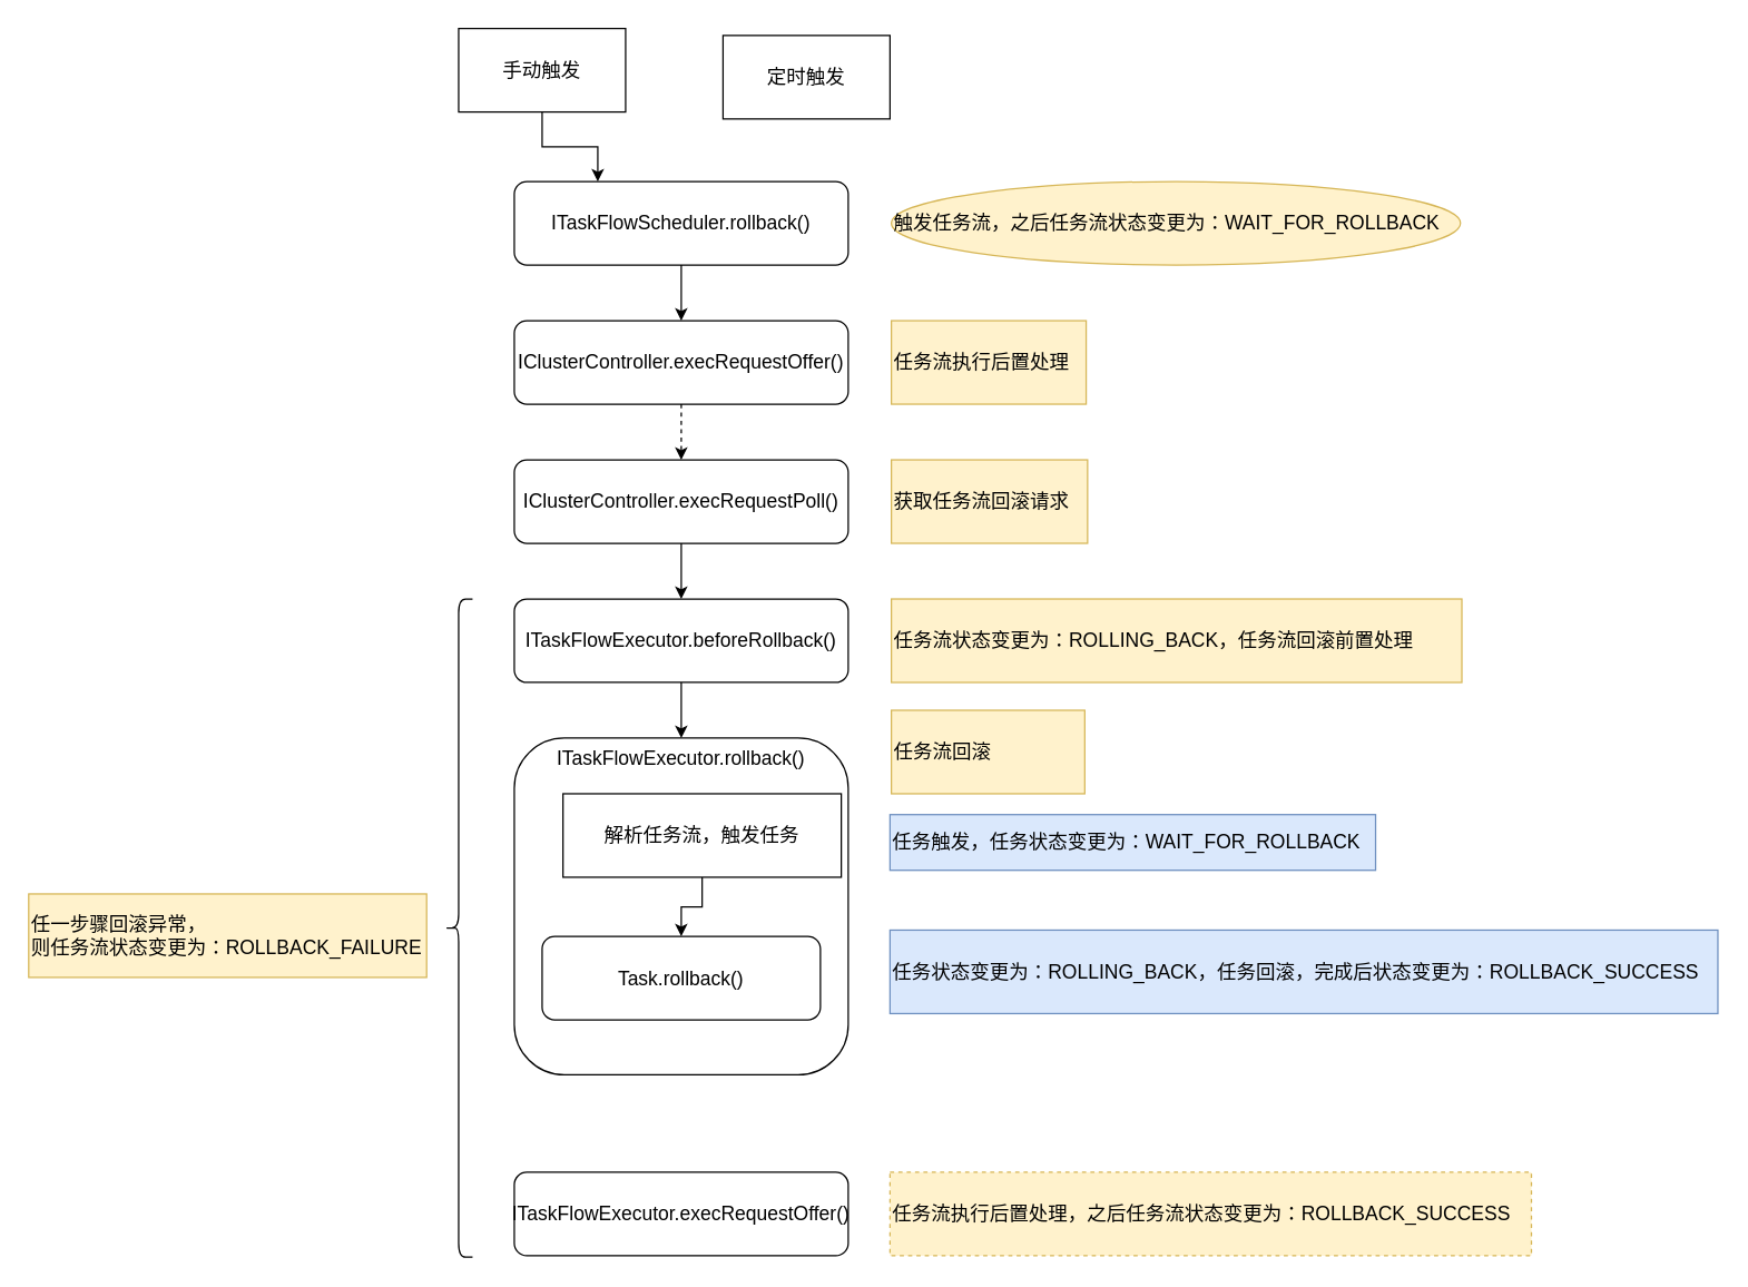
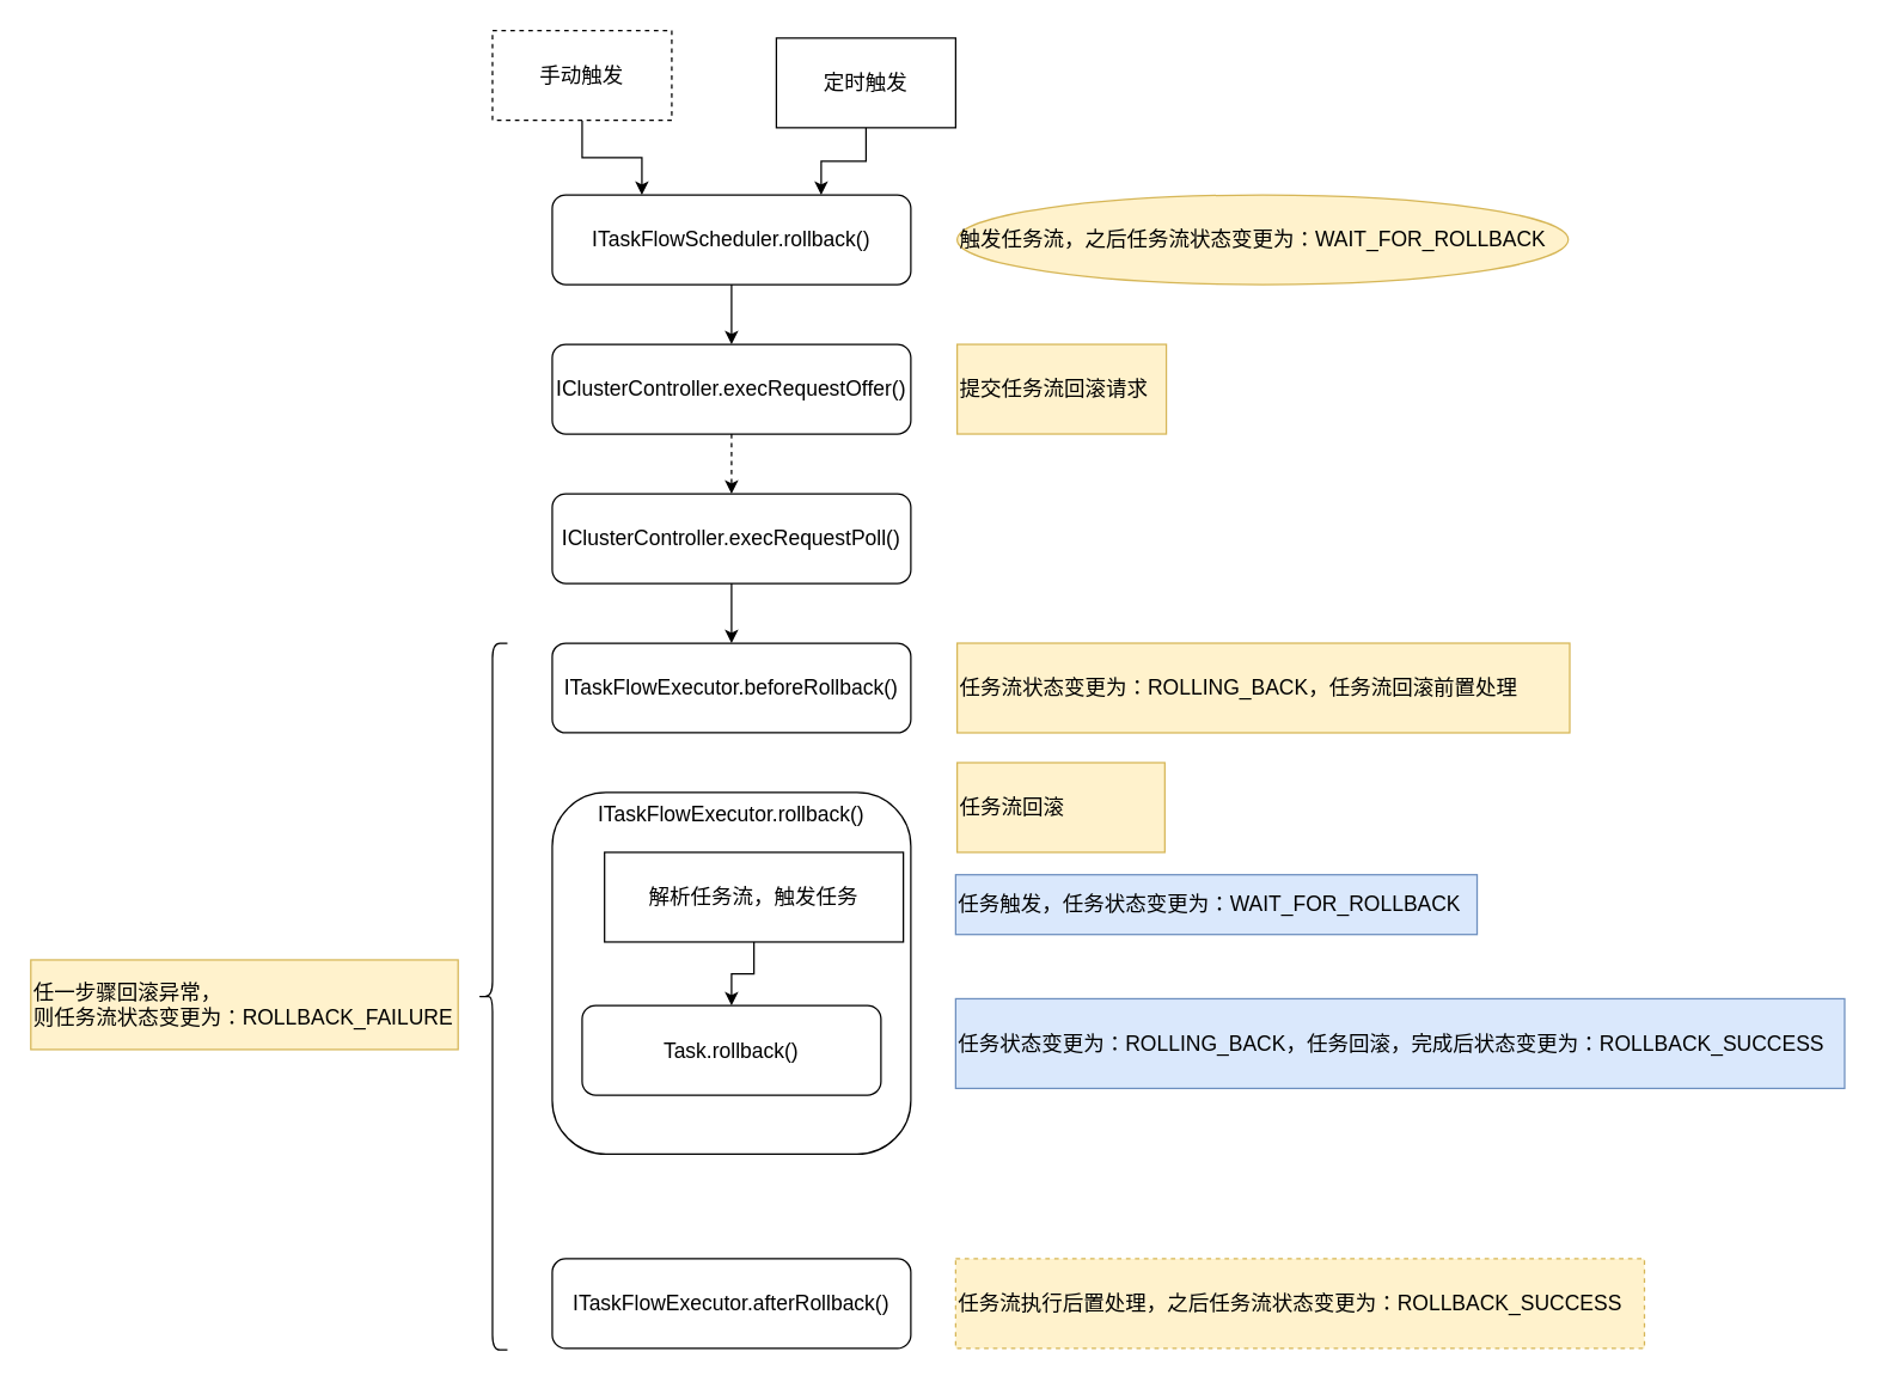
- <mxCell id="6" value="手动触发" style="rounded=0;whiteSpace=wrap;html=1;fontSize=14;spacingRight=0;" parent="1" vertex="1"><mxGeometry x="329" y="20" width="120" height="60" as="geometry" /></mxCell>
+ <mxCell id="6" value="手动触发" style="rounded=0;whiteSpace=wrap;html=1;fontSize=14;spacingRight=0;dashed=1;" parent="1" vertex="1"><mxGeometry x="329" y="20" width="120" height="60" as="geometry" /></mxCell>
+ <mxCell id="3" style="edgeStyle=orthogonalEdgeStyle;rounded=0;orthogonalLoop=1;jettySize=auto;html=1;exitX=0.5;exitY=1;exitDx=0;exitDy=0;entryX=0.75;entryY=0;entryDx=0;entryDy=0;fontSize=14;spacingRight=0;" parent="1" source="4" target="2" edge="1"><mxGeometry relative="1" as="geometry" /></mxCell>
- <mxCell id="16" value="任务流执行后置处理" style="rounded=0;whiteSpace=wrap;html=1;fillColor=#fff2cc;strokeColor=#d6b656;fontSize=14;spacingRight=0;align=left;" parent="1" vertex="1"><mxGeometry x="640" y="230" width="140" height="60" as="geometry" /></mxCell>
+ <mxCell id="16" value="提交任务流回滚请求" style="rounded=0;whiteSpace=wrap;html=1;fillColor=#fff2cc;strokeColor=#d6b656;fontSize=14;spacingRight=0;align=left;" parent="1" vertex="1"><mxGeometry x="640" y="230" width="140" height="60" as="geometry" /></mxCell>
- <mxCell id="17" value="获取任务流回滚请求" style="rounded=0;whiteSpace=wrap;html=1;fillColor=#fff2cc;strokeColor=#d6b656;fontSize=14;spacingRight=0;align=left;" parent="1" vertex="1"><mxGeometry x="640" y="330" width="141" height="60" as="geometry" /></mxCell>
- <mxCell id="12" value="" style="edgeStyle=orthogonalEdgeStyle;rounded=0;orthogonalLoop=1;jettySize=auto;html=1;fontSize=14;spacingRight=0;" parent="1" source="13" target="14" edge="1"><mxGeometry relative="1" as="geometry" /></mxCell>
- <mxCell id="15" value="ITaskFlowExecutor.execRequestOffer()" style="rounded=1;whiteSpace=wrap;html=1;fontSize=14;spacingRight=0;" parent="1" vertex="1"><mxGeometry x="369" y="842" width="240" height="60" as="geometry" /></mxCell>
+ <mxCell id="15" value="ITaskFlowExecutor.afterRollback()" style="rounded=1;whiteSpace=wrap;html=1;fontSize=14;spacingRight=0;" parent="1" vertex="1"><mxGeometry x="369" y="842" width="240" height="60" as="geometry" /></mxCell>
